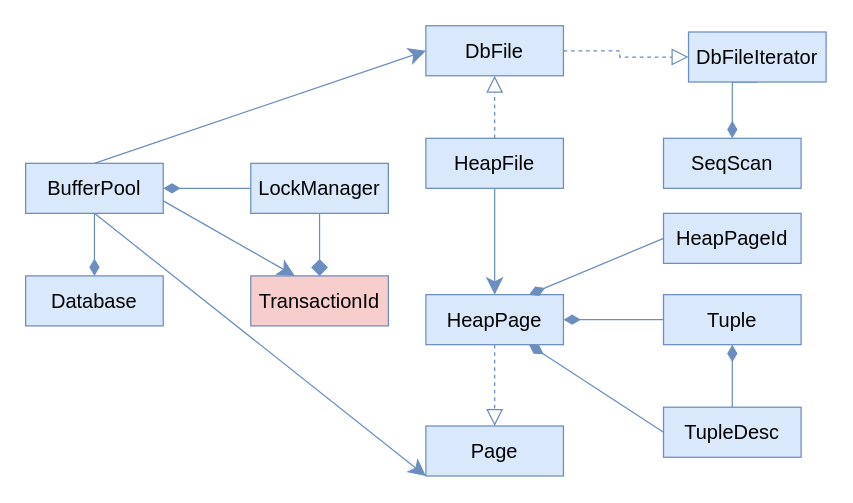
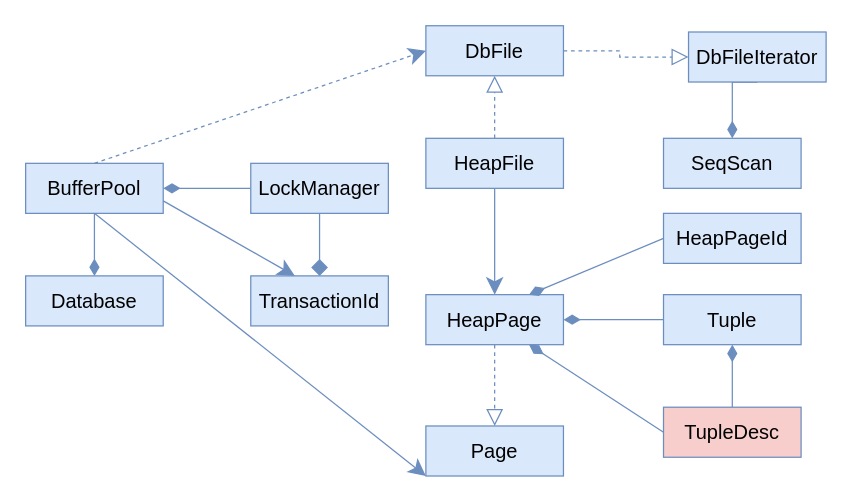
- <mxCell id="28" value="" style="endArrow=classic;html=1;rounded=0;fontSize=16;endSize=11;strokeWidth=1;exitX=0.5;exitY=0;exitDx=0;exitDy=0;entryX=0;entryY=0.5;entryDx=0;entryDy=0;fillColor=#dae8fc;strokeColor=#6c8ebf;" parent="1" source="5" target="19" edge="1"><mxGeometry width="50" height="50" relative="1" as="geometry"><mxPoint x="265" y="180" as="sourcePoint" /><mxPoint x="265" y="230" as="targetPoint" /></mxGeometry></mxCell>
+ <mxCell id="28" value="" style="endArrow=classic;html=1;rounded=0;fontSize=16;endSize=11;strokeWidth=1;exitX=0.5;exitY=0;exitDx=0;exitDy=0;entryX=0;entryY=0.5;entryDx=0;entryDy=0;fillColor=#dae8fc;strokeColor=#6c8ebf;dashed=1;" parent="1" source="5" target="19" edge="1"><mxGeometry width="50" height="50" relative="1" as="geometry"><mxPoint x="265" y="180" as="sourcePoint" /><mxPoint x="265" y="230" as="targetPoint" /></mxGeometry></mxCell>
- <mxCell id="7" value="TransactionId" style="rounded=0;whiteSpace=wrap;html=1;fontSize=16;fillColor=#f8cecc;strokeColor=#6c8ebf;" parent="1" vertex="1"><mxGeometry x="200" y="220" width="110" height="40" as="geometry" /></mxCell>
+ <mxCell id="7" value="TransactionId" style="rounded=0;whiteSpace=wrap;html=1;fontSize=16;fillColor=#dae8fc;strokeColor=#6c8ebf;" parent="1" vertex="1"><mxGeometry x="200" y="220" width="110" height="40" as="geometry" /></mxCell>
- <mxCell id="13" value="TupleDesc" style="rounded=0;whiteSpace=wrap;html=1;fontSize=16;fillColor=#dae8fc;strokeColor=#6c8ebf;" parent="1" vertex="1"><mxGeometry x="530" y="325" width="110" height="40" as="geometry" /></mxCell>
+ <mxCell id="13" value="TupleDesc" style="rounded=0;whiteSpace=wrap;html=1;fontSize=16;fillColor=#f8cecc;strokeColor=#6c8ebf;" parent="1" vertex="1"><mxGeometry x="530" y="325" width="110" height="40" as="geometry" /></mxCell>
